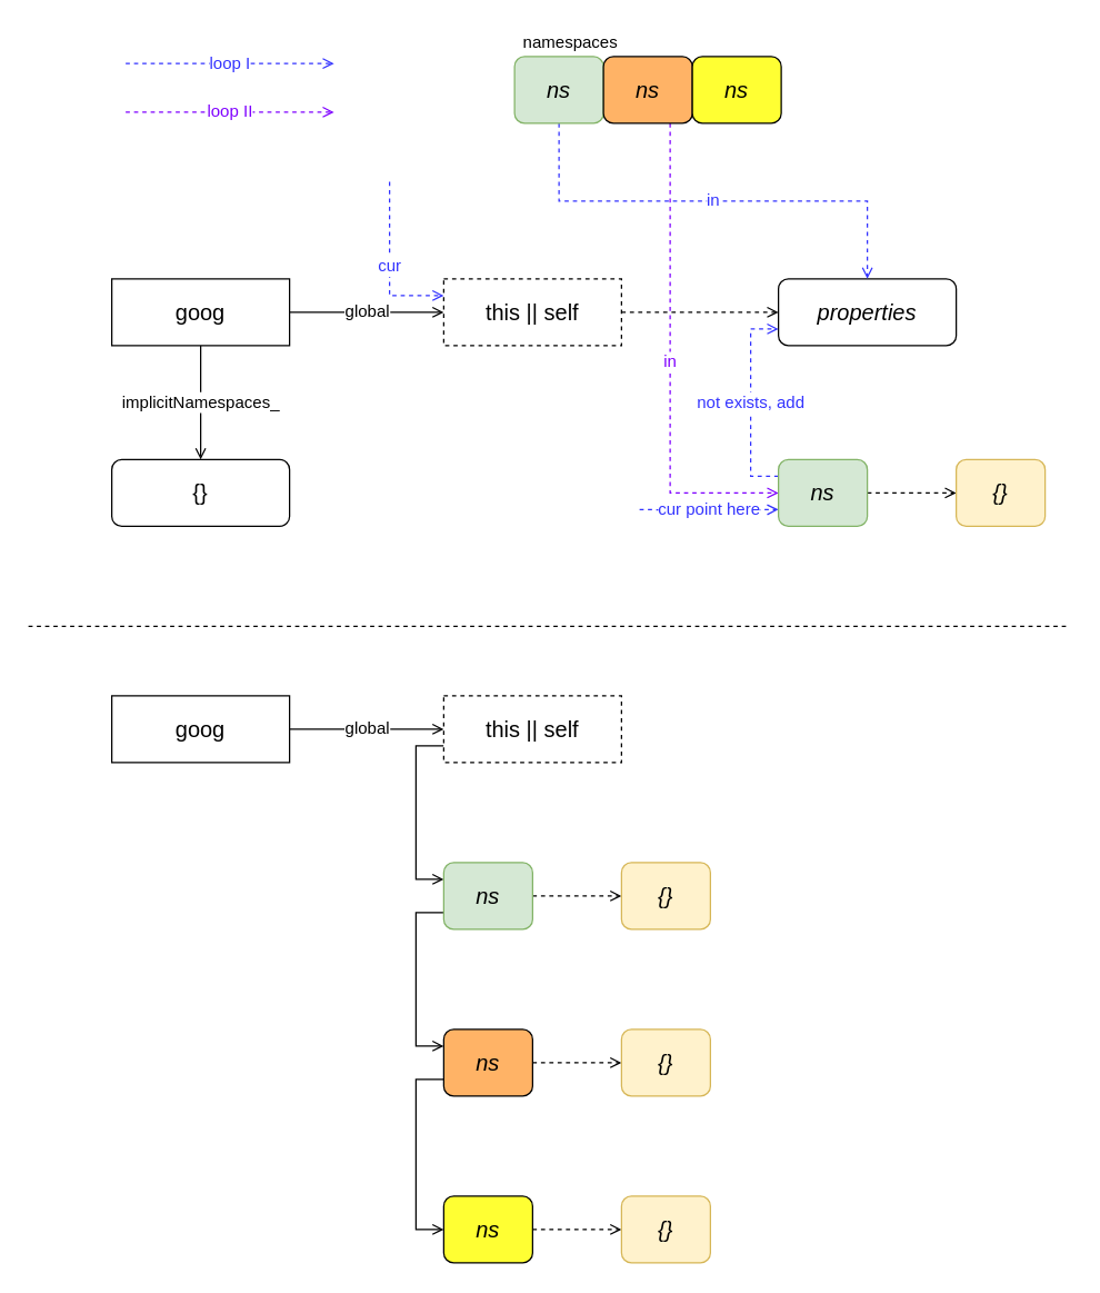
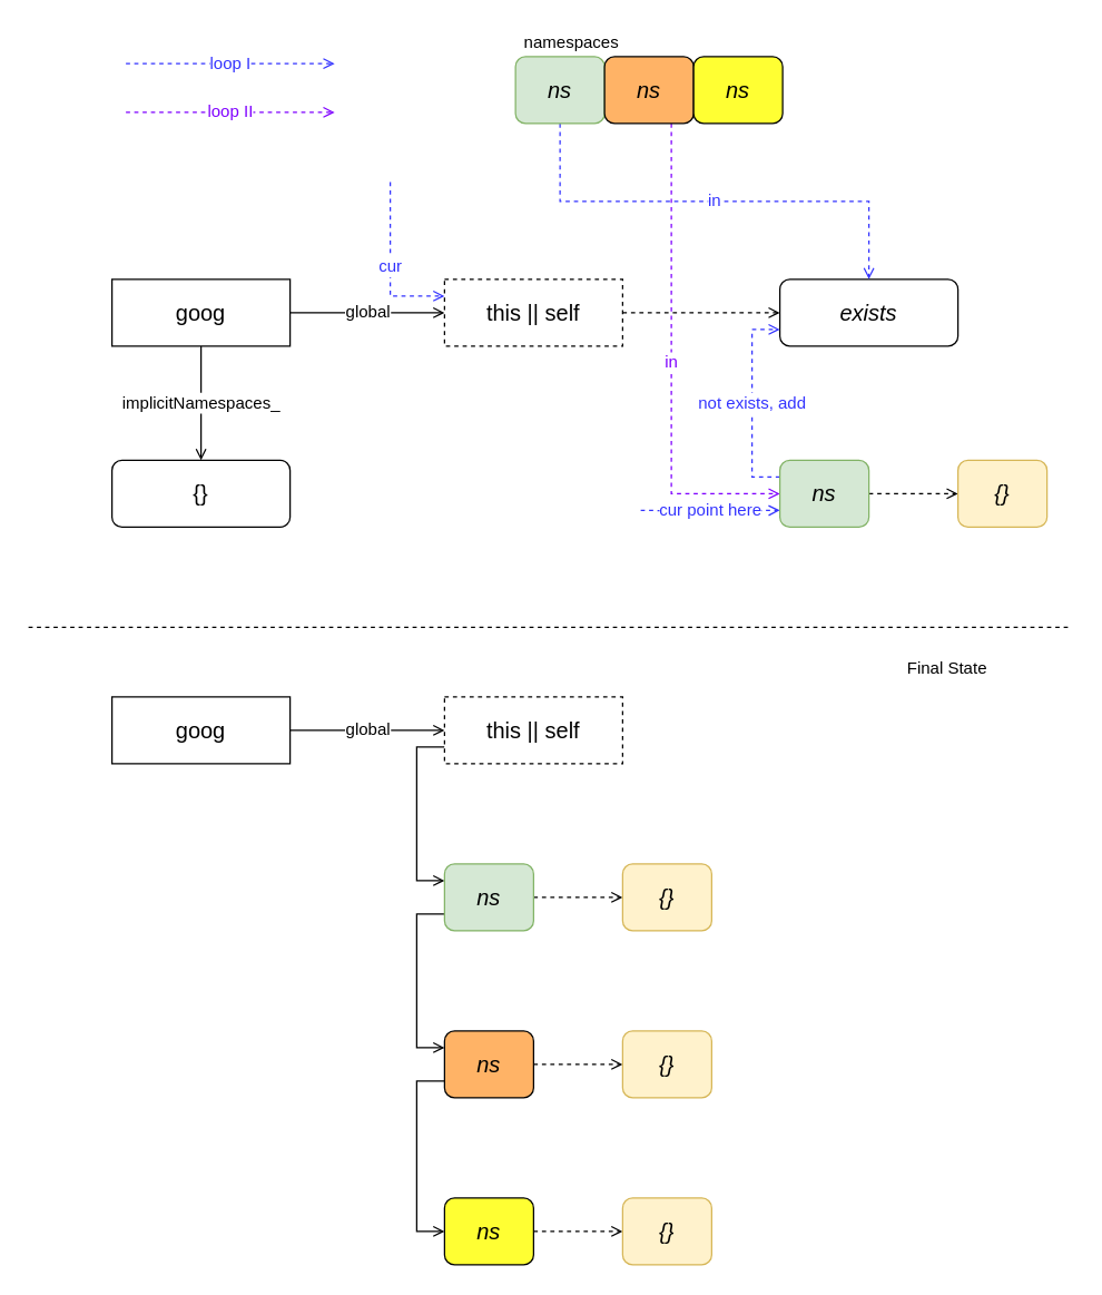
- <mxCell id="9" value="properties" style="rounded=1;whiteSpace=wrap;html=1;fontSize=16;fontStyle=2" vertex="1" parent="1"><mxGeometry x="560" y="200" width="128" height="48" as="geometry" /></mxCell>
+ <mxCell id="9" value="exists" style="rounded=1;whiteSpace=wrap;html=1;fontSize=16;fontStyle=2" vertex="1" parent="1"><mxGeometry x="560" y="200" width="128" height="48" as="geometry" /></mxCell>
+ <mxCell id="39" value="Final State" style="text;html=1;align=center;verticalAlign=middle;resizable=0;points=[];autosize=1;fontSize=12;fontColor=#000000;" vertex="1" parent="1"><mxGeometry x="645" y="470" width="70" height="20" as="geometry" /></mxCell>
